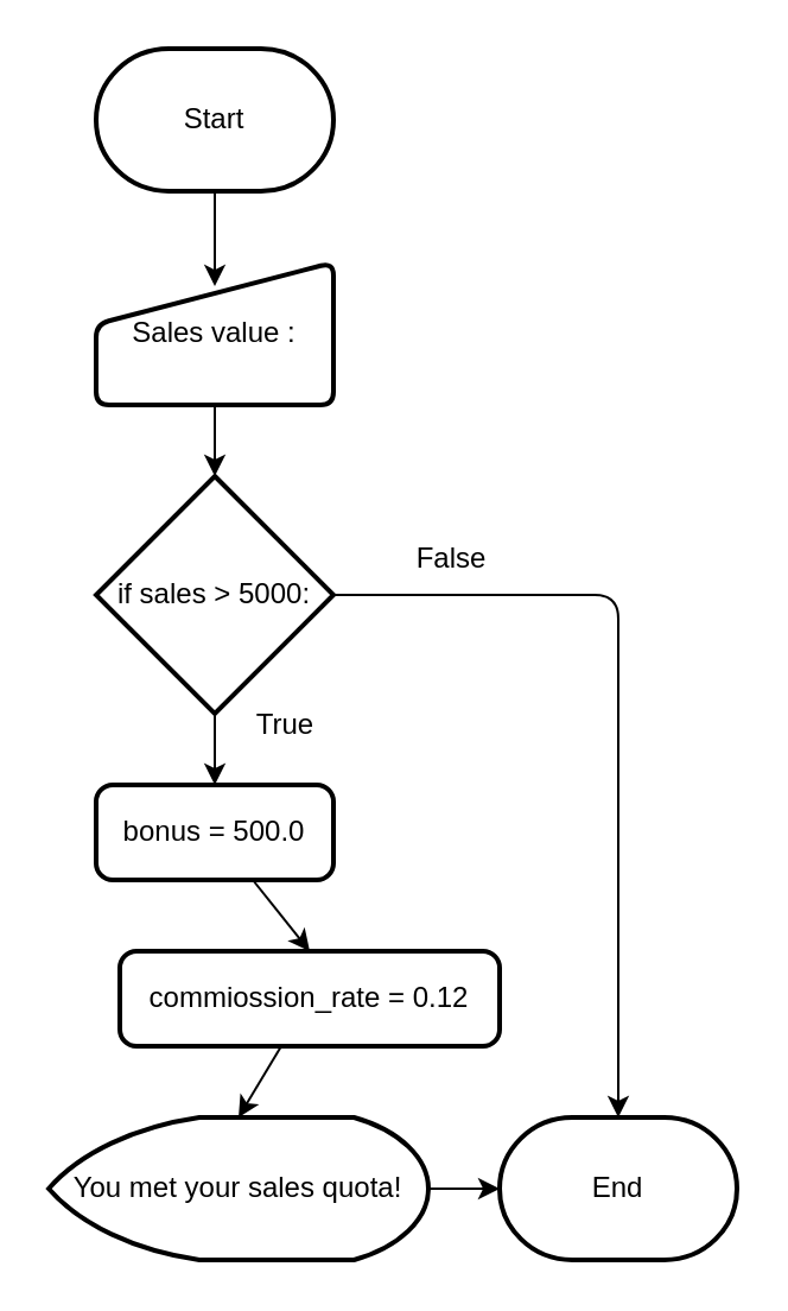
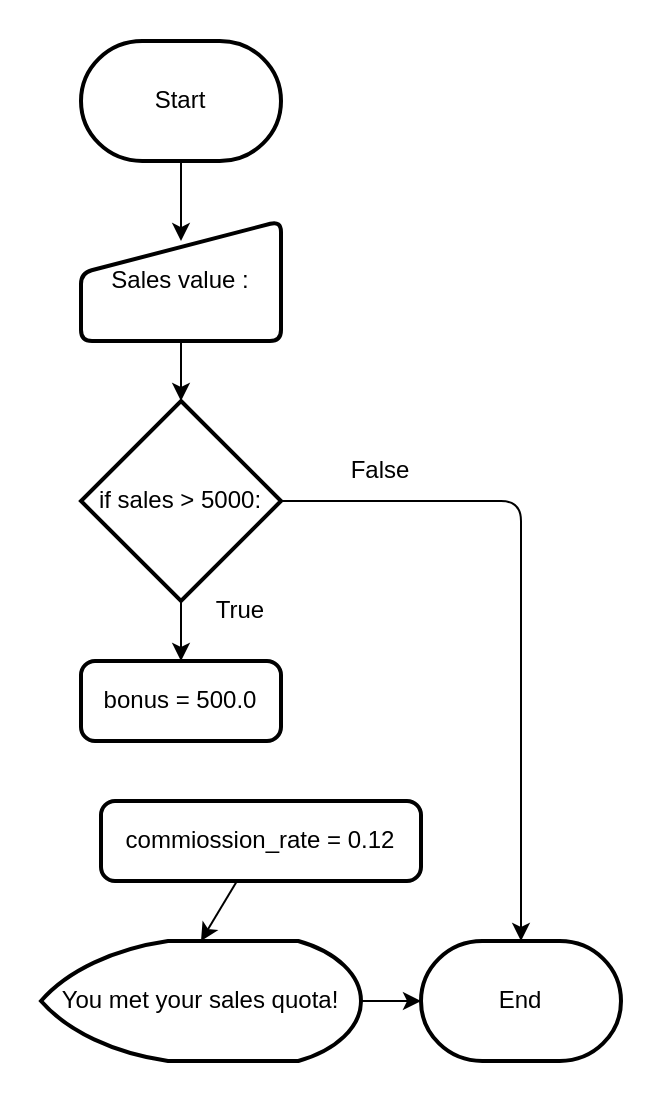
- <mxCell id="10" style="edgeStyle=none;html=1;entryX=0.5;entryY=0;entryDx=0;entryDy=0;" parent="1" source="11" target="13" edge="1"><mxGeometry relative="1" as="geometry" /></mxCell>
